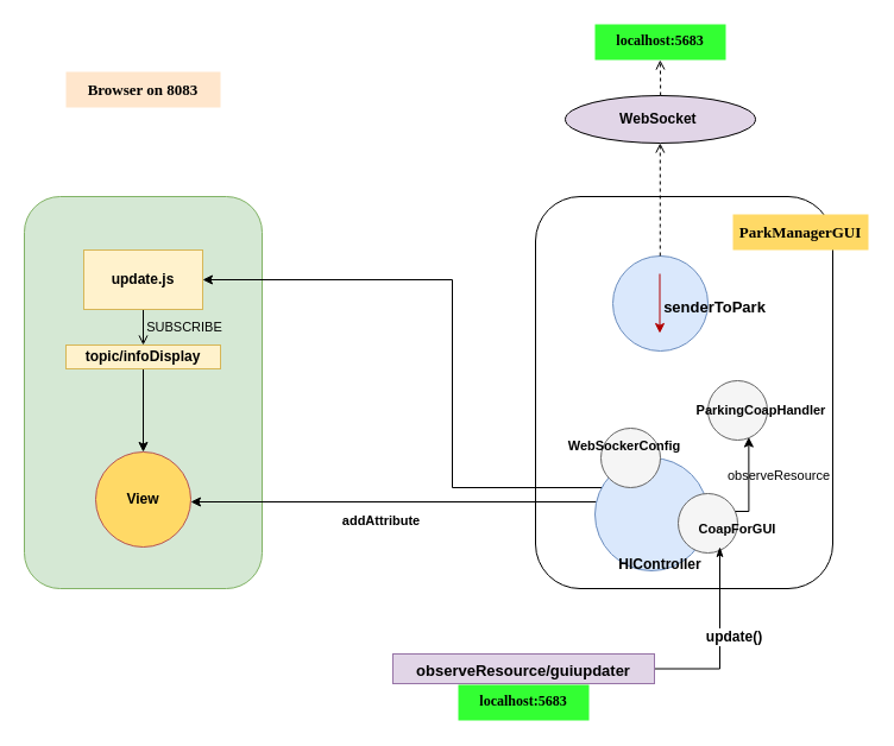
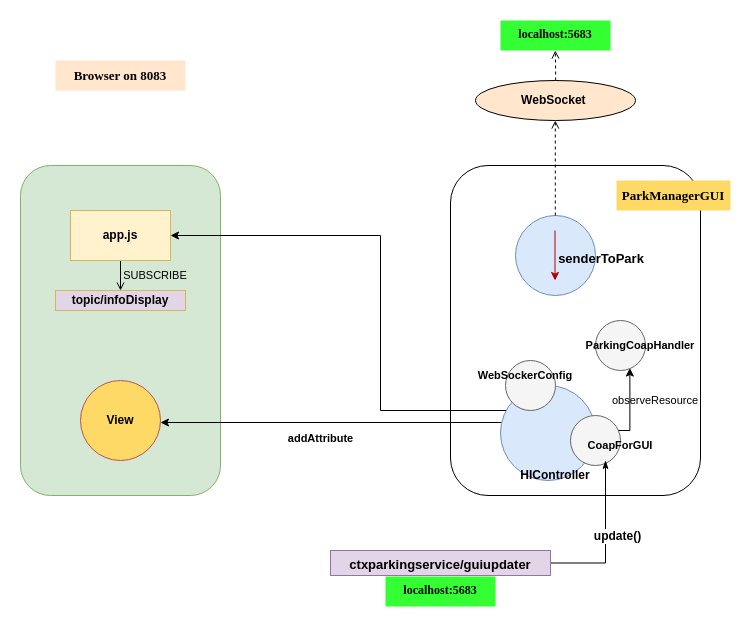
- <mxCell id="22" value="&lt;b style=&quot;font-size: 12px&quot;&gt;WebSocket&amp;nbsp;&lt;br&gt;&lt;/b&gt;" style="ellipse;whiteSpace=wrap;html=1;labelBackgroundColor=none;fontFamily=Helvetica;fontSize=11;fontColor=default;fillColor=#e1d5e7;" vertex="1" parent="1"><mxGeometry x="475" y="80" width="160" height="40" as="geometry" /></mxCell>
+ <mxCell id="22" value="&lt;b style=&quot;font-size: 12px&quot;&gt;WebSocket&amp;nbsp;&lt;br&gt;&lt;/b&gt;" style="ellipse;whiteSpace=wrap;html=1;labelBackgroundColor=none;fontFamily=Helvetica;fontSize=11;fontColor=default;fillColor=#FFE6CC;" vertex="1" parent="1"><mxGeometry x="475" y="80" width="160" height="40" as="geometry" /></mxCell>
- <mxCell id="15" value="&lt;b&gt;update.js&lt;/b&gt;" style="rounded=0;whiteSpace=wrap;html=1;fillColor=#fff2cc;strokeColor=#d6b656;" vertex="1" parent="1"><mxGeometry x="70" y="210" width="100" height="50" as="geometry" /></mxCell>
+ <mxCell id="15" value="&lt;b&gt;app.js&lt;/b&gt;" style="rounded=0;whiteSpace=wrap;html=1;fillColor=#fff2cc;strokeColor=#d6b656;" vertex="1" parent="1"><mxGeometry x="70" y="210" width="100" height="50" as="geometry" /></mxCell>
- <mxCell id="17" value="&lt;b&gt;topic/infoDisplay&lt;/b&gt;" style="rounded=0;whiteSpace=wrap;html=1;fillColor=#fff2cc;strokeColor=#d6b656;" vertex="1" parent="1"><mxGeometry x="55" y="290" width="130" height="20" as="geometry" /></mxCell>
+ <mxCell id="17" value="&lt;b&gt;topic/infoDisplay&lt;/b&gt;" style="rounded=0;whiteSpace=wrap;html=1;fillColor=#e1d5e7;strokeColor=#d6b656;" vertex="1" parent="1"><mxGeometry x="55" y="290" width="130" height="20" as="geometry" /></mxCell>
- <mxCell id="16" style="edgeStyle=orthogonalEdgeStyle;rounded=0;orthogonalLoop=1;jettySize=auto;html=1;entryX=0.5;entryY=0;entryDx=0;entryDy=0;fontColor=#000000;" edge="1" parent="1" source="17" target="13"><mxGeometry relative="1" as="geometry" /></mxCell>
- <mxCell id="34" value="observeResource/guiupdater" style="text;whiteSpace=wrap;fontSize=13;fontFamily=Helvetica;align=center;fillColor=#e1d5e7;fontStyle=1;strokeColor=#9673a6;" vertex="1" parent="1"><mxGeometry x="330" y="550" width="220" height="25" as="geometry" /></mxCell>
+ <mxCell id="34" value="ctxparkingservice/guiupdater" style="text;whiteSpace=wrap;fontSize=13;fontFamily=Helvetica;align=center;fillColor=#e1d5e7;fontStyle=1;strokeColor=#9673a6;" vertex="1" parent="1"><mxGeometry x="330" y="550" width="220" height="25" as="geometry" /></mxCell>
